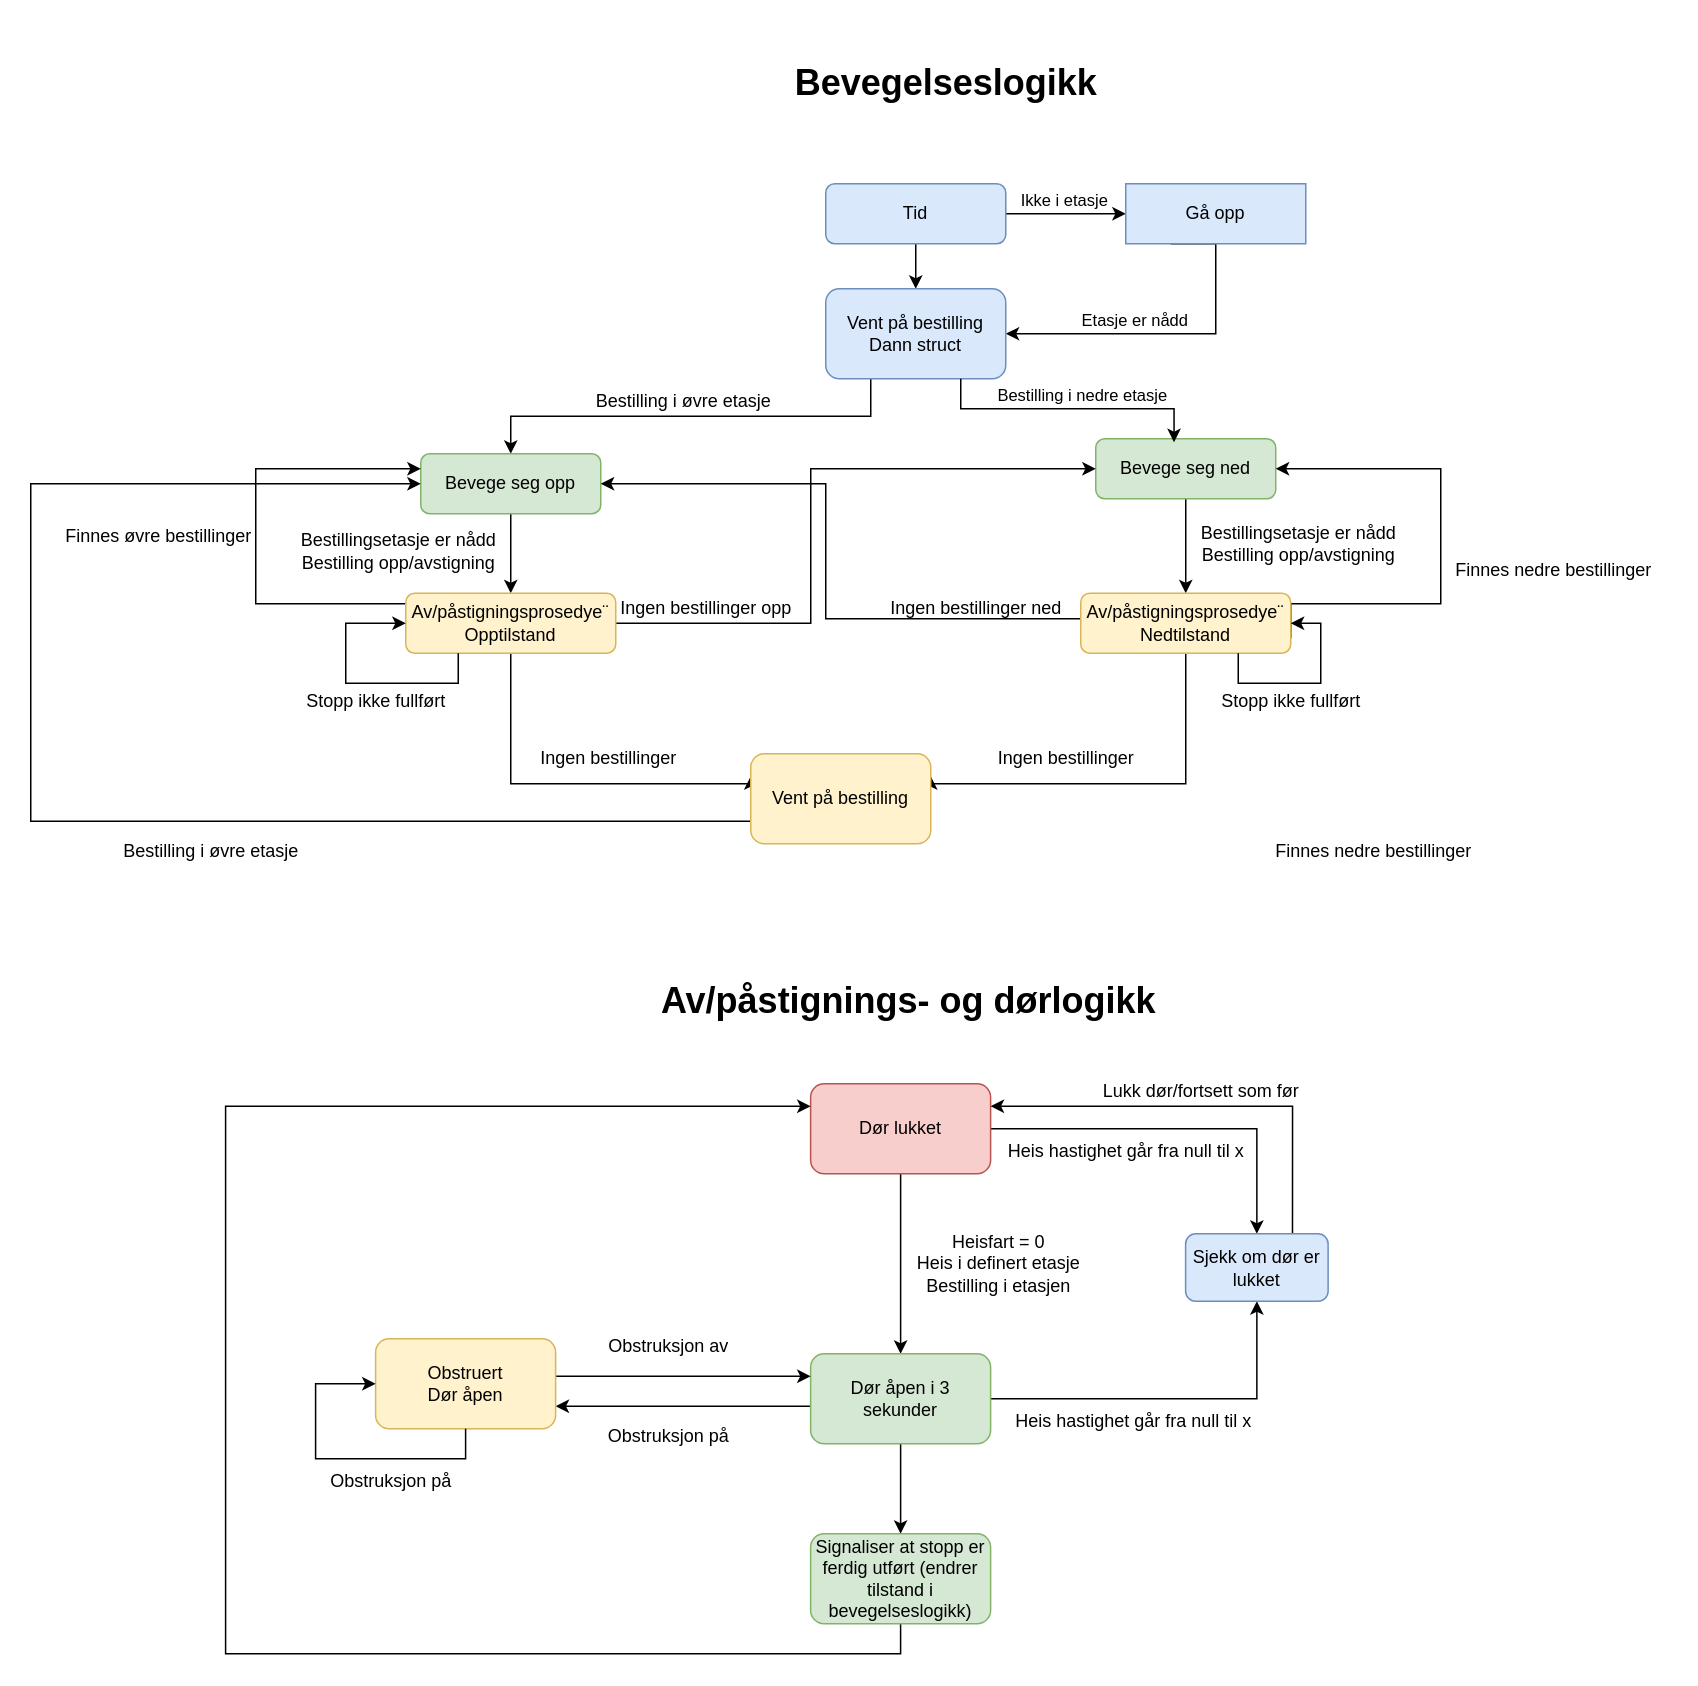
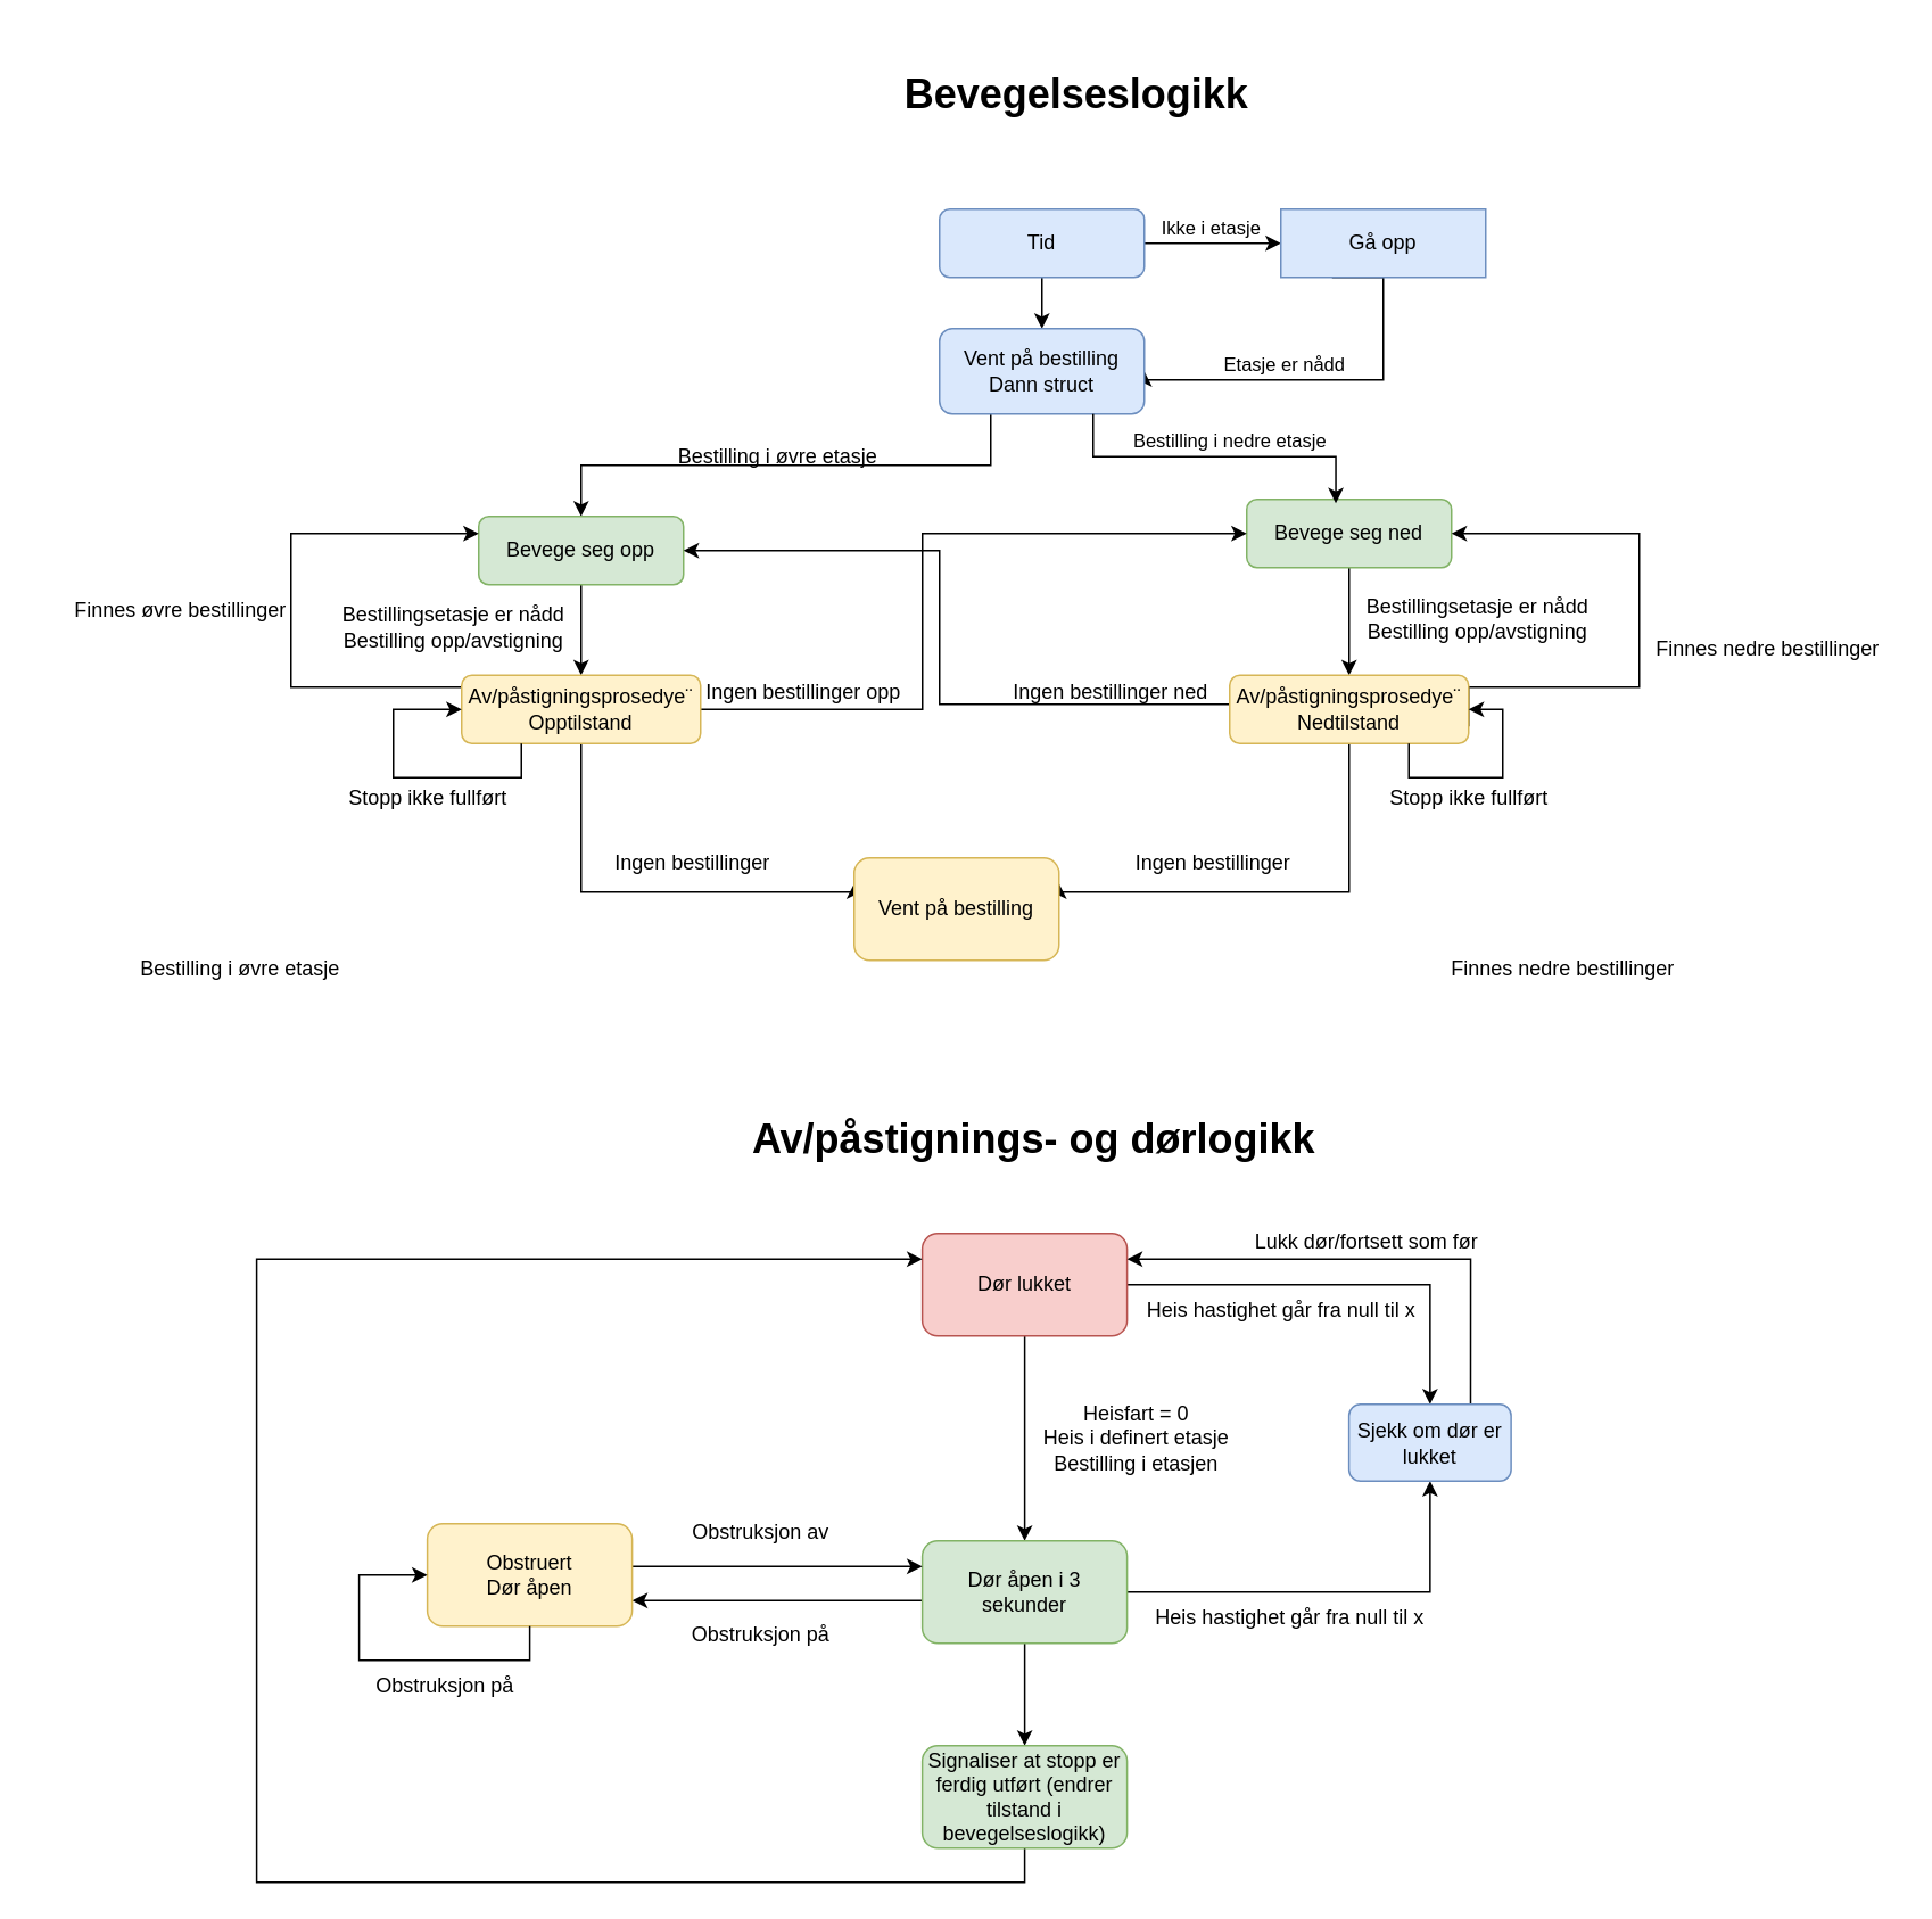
- <mxCell id="10" value="Vent på bestilling&lt;div&gt;Dann struct&lt;/div&gt;" style="rounded=1;whiteSpace=wrap;html=1;fillColor=#dae8fc;strokeColor=#6c8ebf;" parent="1" vertex="1"><mxGeometry x="550" y="192" width="120" height="60" as="geometry" /></mxCell>
+ <mxCell id="10" value="Vent på bestilling&lt;div&gt;Dann struct&lt;/div&gt;" style="rounded=1;whiteSpace=wrap;html=1;fillColor=#dae8fc;strokeColor=#6c8ebf;" parent="1" vertex="1"><mxGeometry x="550" y="192" width="120" height="50" as="geometry" /></mxCell>
- <mxCell id="32" style="edgeStyle=orthogonalEdgeStyle;rounded=0;orthogonalLoop=1;jettySize=auto;html=1;exitX=0;exitY=0.75;exitDx=0;exitDy=0;entryX=0;entryY=0.5;entryDx=0;entryDy=0;" parent="1" source="33" target="14" edge="1"><mxGeometry relative="1" as="geometry"><Array as="points"><mxPoint x="20" y="547" /><mxPoint x="20" y="322" /></Array></mxGeometry></mxCell>
